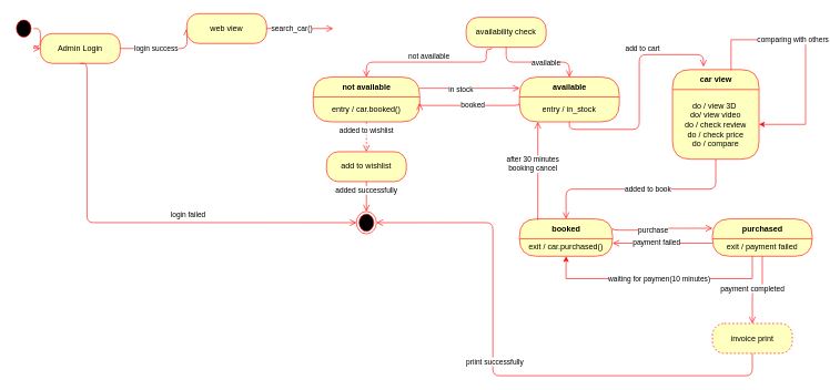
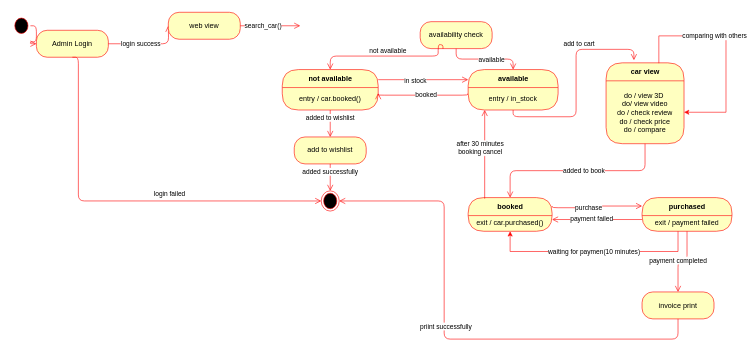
- <mxCell id="46" value="availability check" style="rounded=1;whiteSpace=wrap;html=1;arcSize=40;fontColor=#000000;fillColor=#ffffc0;strokeColor=#ff0000;" parent="2" vertex="1"><mxGeometry x="680" y="5.619" width="120" height="44.948" as="geometry" /></mxCell>
+ <mxCell id="46" value="availability check" style="rounded=1;whiteSpace=wrap;html=1;arcSize=40;fontColor=#000000;fillColor=#ffffc0;strokeColor=#ff0000;" parent="2" vertex="1"><mxGeometry x="680" y="15.619" width="120" height="44.948" as="geometry" /></mxCell>
- <mxCell id="22" value="added to wishlist" style="edgeStyle=orthogonalEdgeStyle;html=1;verticalAlign=bottom;endArrow=open;endSize=8;strokeColor=#ff0000;exitX=0.5;exitY=1;exitDx=0;exitDy=0;dashed=1;" parent="2" source="14" target="21" edge="1"><mxGeometry relative="1" as="geometry"><mxPoint x="540" y="284.299" as="targetPoint" /><mxPoint as="offset" /></mxGeometry></mxCell>
+ <mxCell id="22" value="added to wishlist" style="edgeStyle=orthogonalEdgeStyle;html=1;verticalAlign=bottom;endArrow=open;endSize=8;strokeColor=#ff0000;exitX=0.5;exitY=1;exitDx=0;exitDy=0;" parent="2" source="14" target="21" edge="1"><mxGeometry relative="1" as="geometry"><mxPoint x="540" y="284.299" as="targetPoint" /><mxPoint as="offset" /></mxGeometry></mxCell>
- <mxCell id="35" value="invoice print" style="rounded=1;whiteSpace=wrap;html=1;arcSize=40;fontColor=#000000;fillColor=#ffffc0;strokeColor=#ff0000;dashed=1;" parent="2" vertex="1"><mxGeometry x="1050" y="466.34" width="120" height="44.948" as="geometry" /></mxCell>
+ <mxCell id="35" value="invoice print" style="rounded=1;whiteSpace=wrap;html=1;arcSize=40;fontColor=#000000;fillColor=#ffffc0;strokeColor=#ff0000;" parent="2" vertex="1"><mxGeometry x="1050" y="466.34" width="120" height="44.948" as="geometry" /></mxCell>
